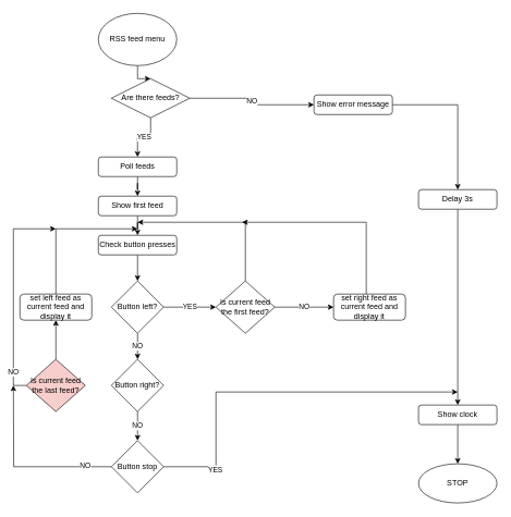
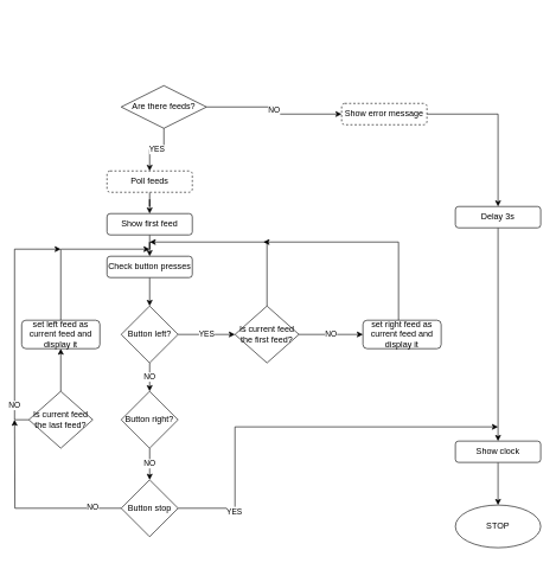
- <mxCell id="5" value="RSS feed menu" style="ellipse;whiteSpace=wrap;html=1;" vertex="1" parent="1"><mxGeometry x="150" y="20" width="120" height="80" as="geometry" /></mxCell>
- <mxCell id="4" value="" style="edgeStyle=orthogonalEdgeStyle;rounded=0;orthogonalLoop=1;jettySize=auto;html=1;" edge="1" parent="1" source="5" target="12"><mxGeometry relative="1" as="geometry" /></mxCell>
- <mxCell id="14" value="Show error message" style="rounded=1;whiteSpace=wrap;html=1;" vertex="1" parent="1"><mxGeometry x="480" y="145" width="120" height="30" as="geometry" /></mxCell>
+ <mxCell id="14" value="Show error message" style="rounded=1;whiteSpace=wrap;html=1;dashed=1;" vertex="1" parent="1"><mxGeometry x="480" y="145" width="120" height="30" as="geometry" /></mxCell>
- <mxCell id="3" value="Poll feeds" style="rounded=1;whiteSpace=wrap;html=1;" vertex="1" parent="1"><mxGeometry x="150" y="240" width="120" height="30" as="geometry" /></mxCell>
+ <mxCell id="3" value="Poll feeds" style="rounded=1;whiteSpace=wrap;html=1;dashed=1;" vertex="1" parent="1"><mxGeometry x="150" y="240" width="120" height="30" as="geometry" /></mxCell>
- <mxCell id="37" value="Is current feed the last feed?" style="rhombus;whiteSpace=wrap;html=1;fillColor=#f8cecc;" vertex="1" parent="1"><mxGeometry x="40" y="550" width="90" height="80" as="geometry" /></mxCell>
+ <mxCell id="37" value="Is current feed the last feed?" style="rhombus;whiteSpace=wrap;html=1;" vertex="1" parent="1"><mxGeometry x="40" y="550" width="90" height="80" as="geometry" /></mxCell>
